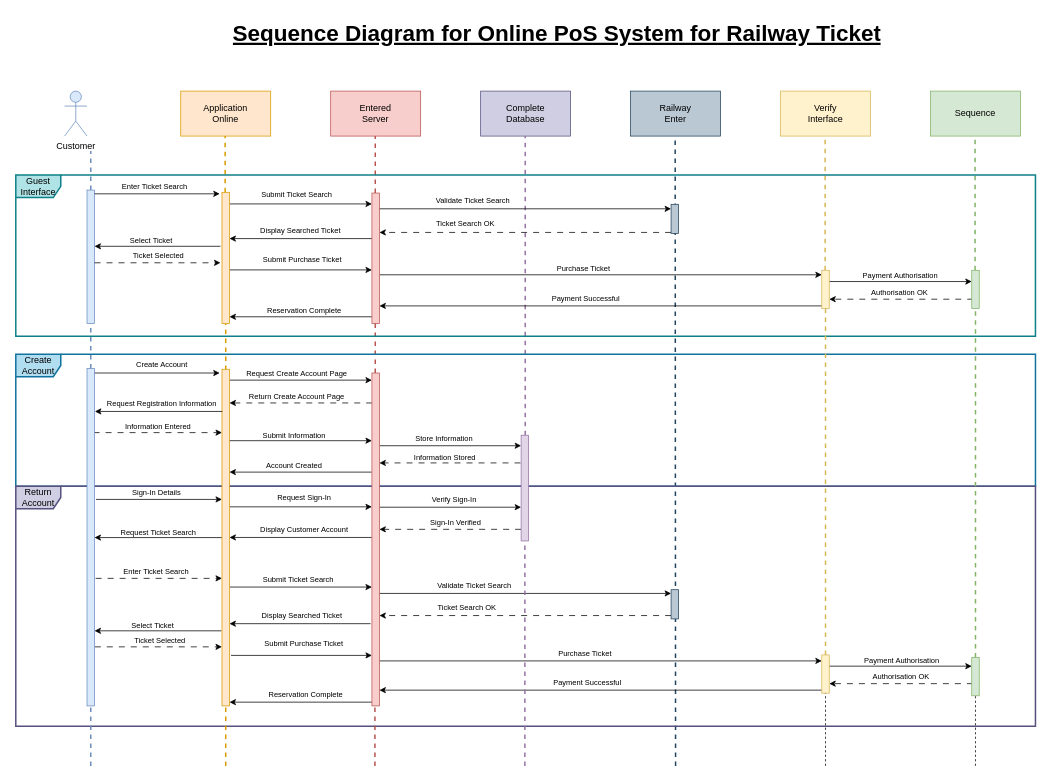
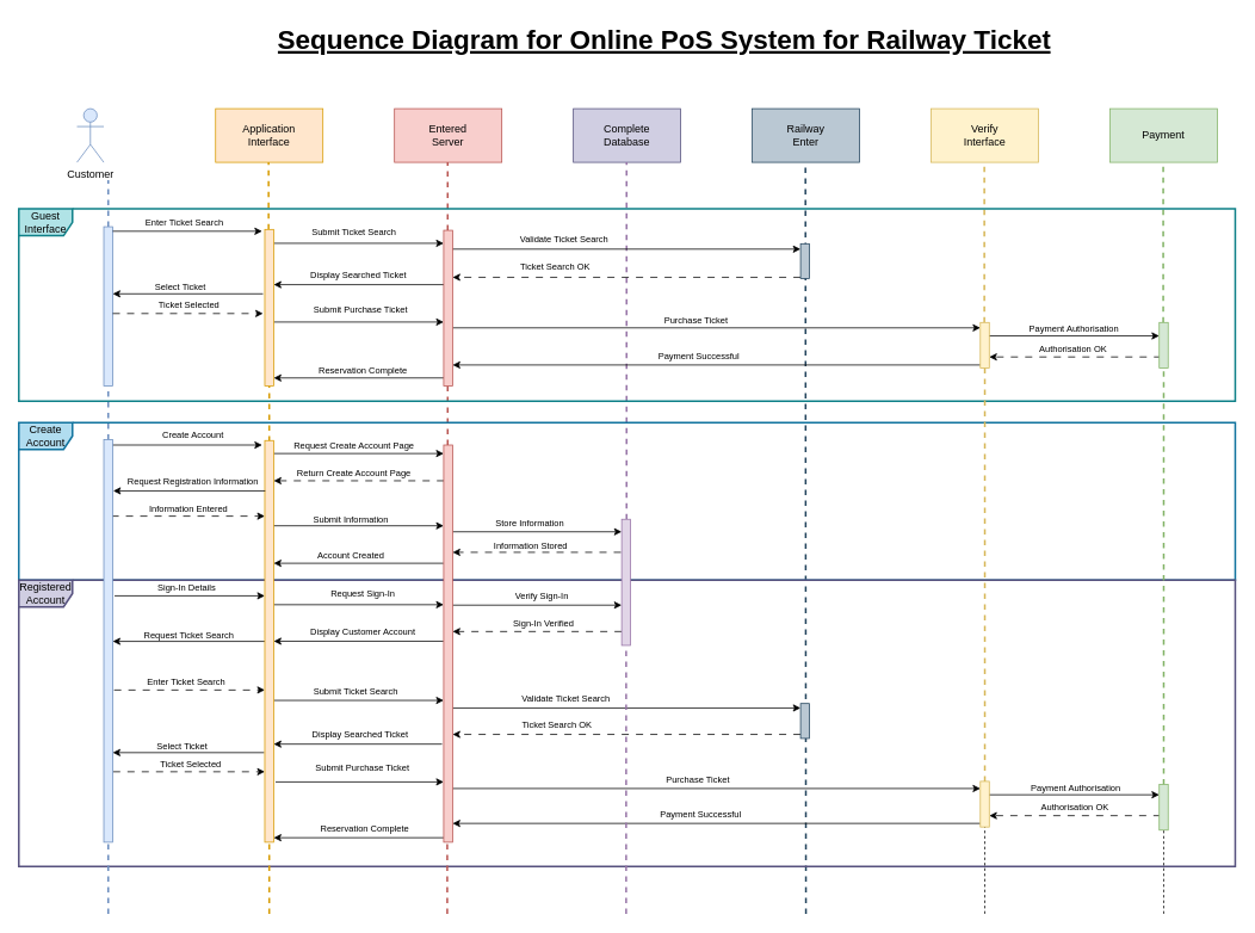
- <mxCell id="4" value="Application&lt;div&gt;&lt;span style=&quot;background-color: initial;&quot;&gt;Online&lt;/span&gt;&lt;/div&gt;" style="rounded=0;whiteSpace=wrap;html=1;strokeWidth=1;fillColor=#ffe6cc;strokeColor=#d79b00;" parent="1" vertex="1"><mxGeometry x="240" y="121" width="120" height="60" as="geometry" /></mxCell>
+ <mxCell id="4" value="Application&lt;div&gt;&lt;span style=&quot;background-color: initial;&quot;&gt;Interface&lt;/span&gt;&lt;/div&gt;" style="rounded=0;whiteSpace=wrap;html=1;strokeWidth=1;fillColor=#ffe6cc;strokeColor=#d79b00;" parent="1" vertex="1"><mxGeometry x="240" y="121" width="120" height="60" as="geometry" /></mxCell>
- <mxCell id="55" value="Sequence" style="rounded=0;whiteSpace=wrap;html=1;strokeWidth=1;fillColor=#d5e8d4;strokeColor=#82b366;" parent="1" vertex="1"><mxGeometry x="1240" y="121" width="120" height="60" as="geometry" /></mxCell>
+ <mxCell id="55" value="Payment" style="rounded=0;whiteSpace=wrap;html=1;strokeWidth=1;fillColor=#d5e8d4;strokeColor=#82b366;" parent="1" vertex="1"><mxGeometry x="1240" y="121" width="120" height="60" as="geometry" /></mxCell>
- <mxCell id="100" value="Return Account" style="shape=umlFrame;whiteSpace=wrap;html=1;pointerEvents=0;fillColor=#d0cee2;strokeColor=#56517e;strokeWidth=2;" parent="1" vertex="1"><mxGeometry x="20" y="648" width="1360" height="320" as="geometry" /></mxCell>
+ <mxCell id="100" value="Registered Account" style="shape=umlFrame;whiteSpace=wrap;html=1;pointerEvents=0;fillColor=#d0cee2;strokeColor=#56517e;strokeWidth=2;" parent="1" vertex="1"><mxGeometry x="20" y="648" width="1360" height="320" as="geometry" /></mxCell>
